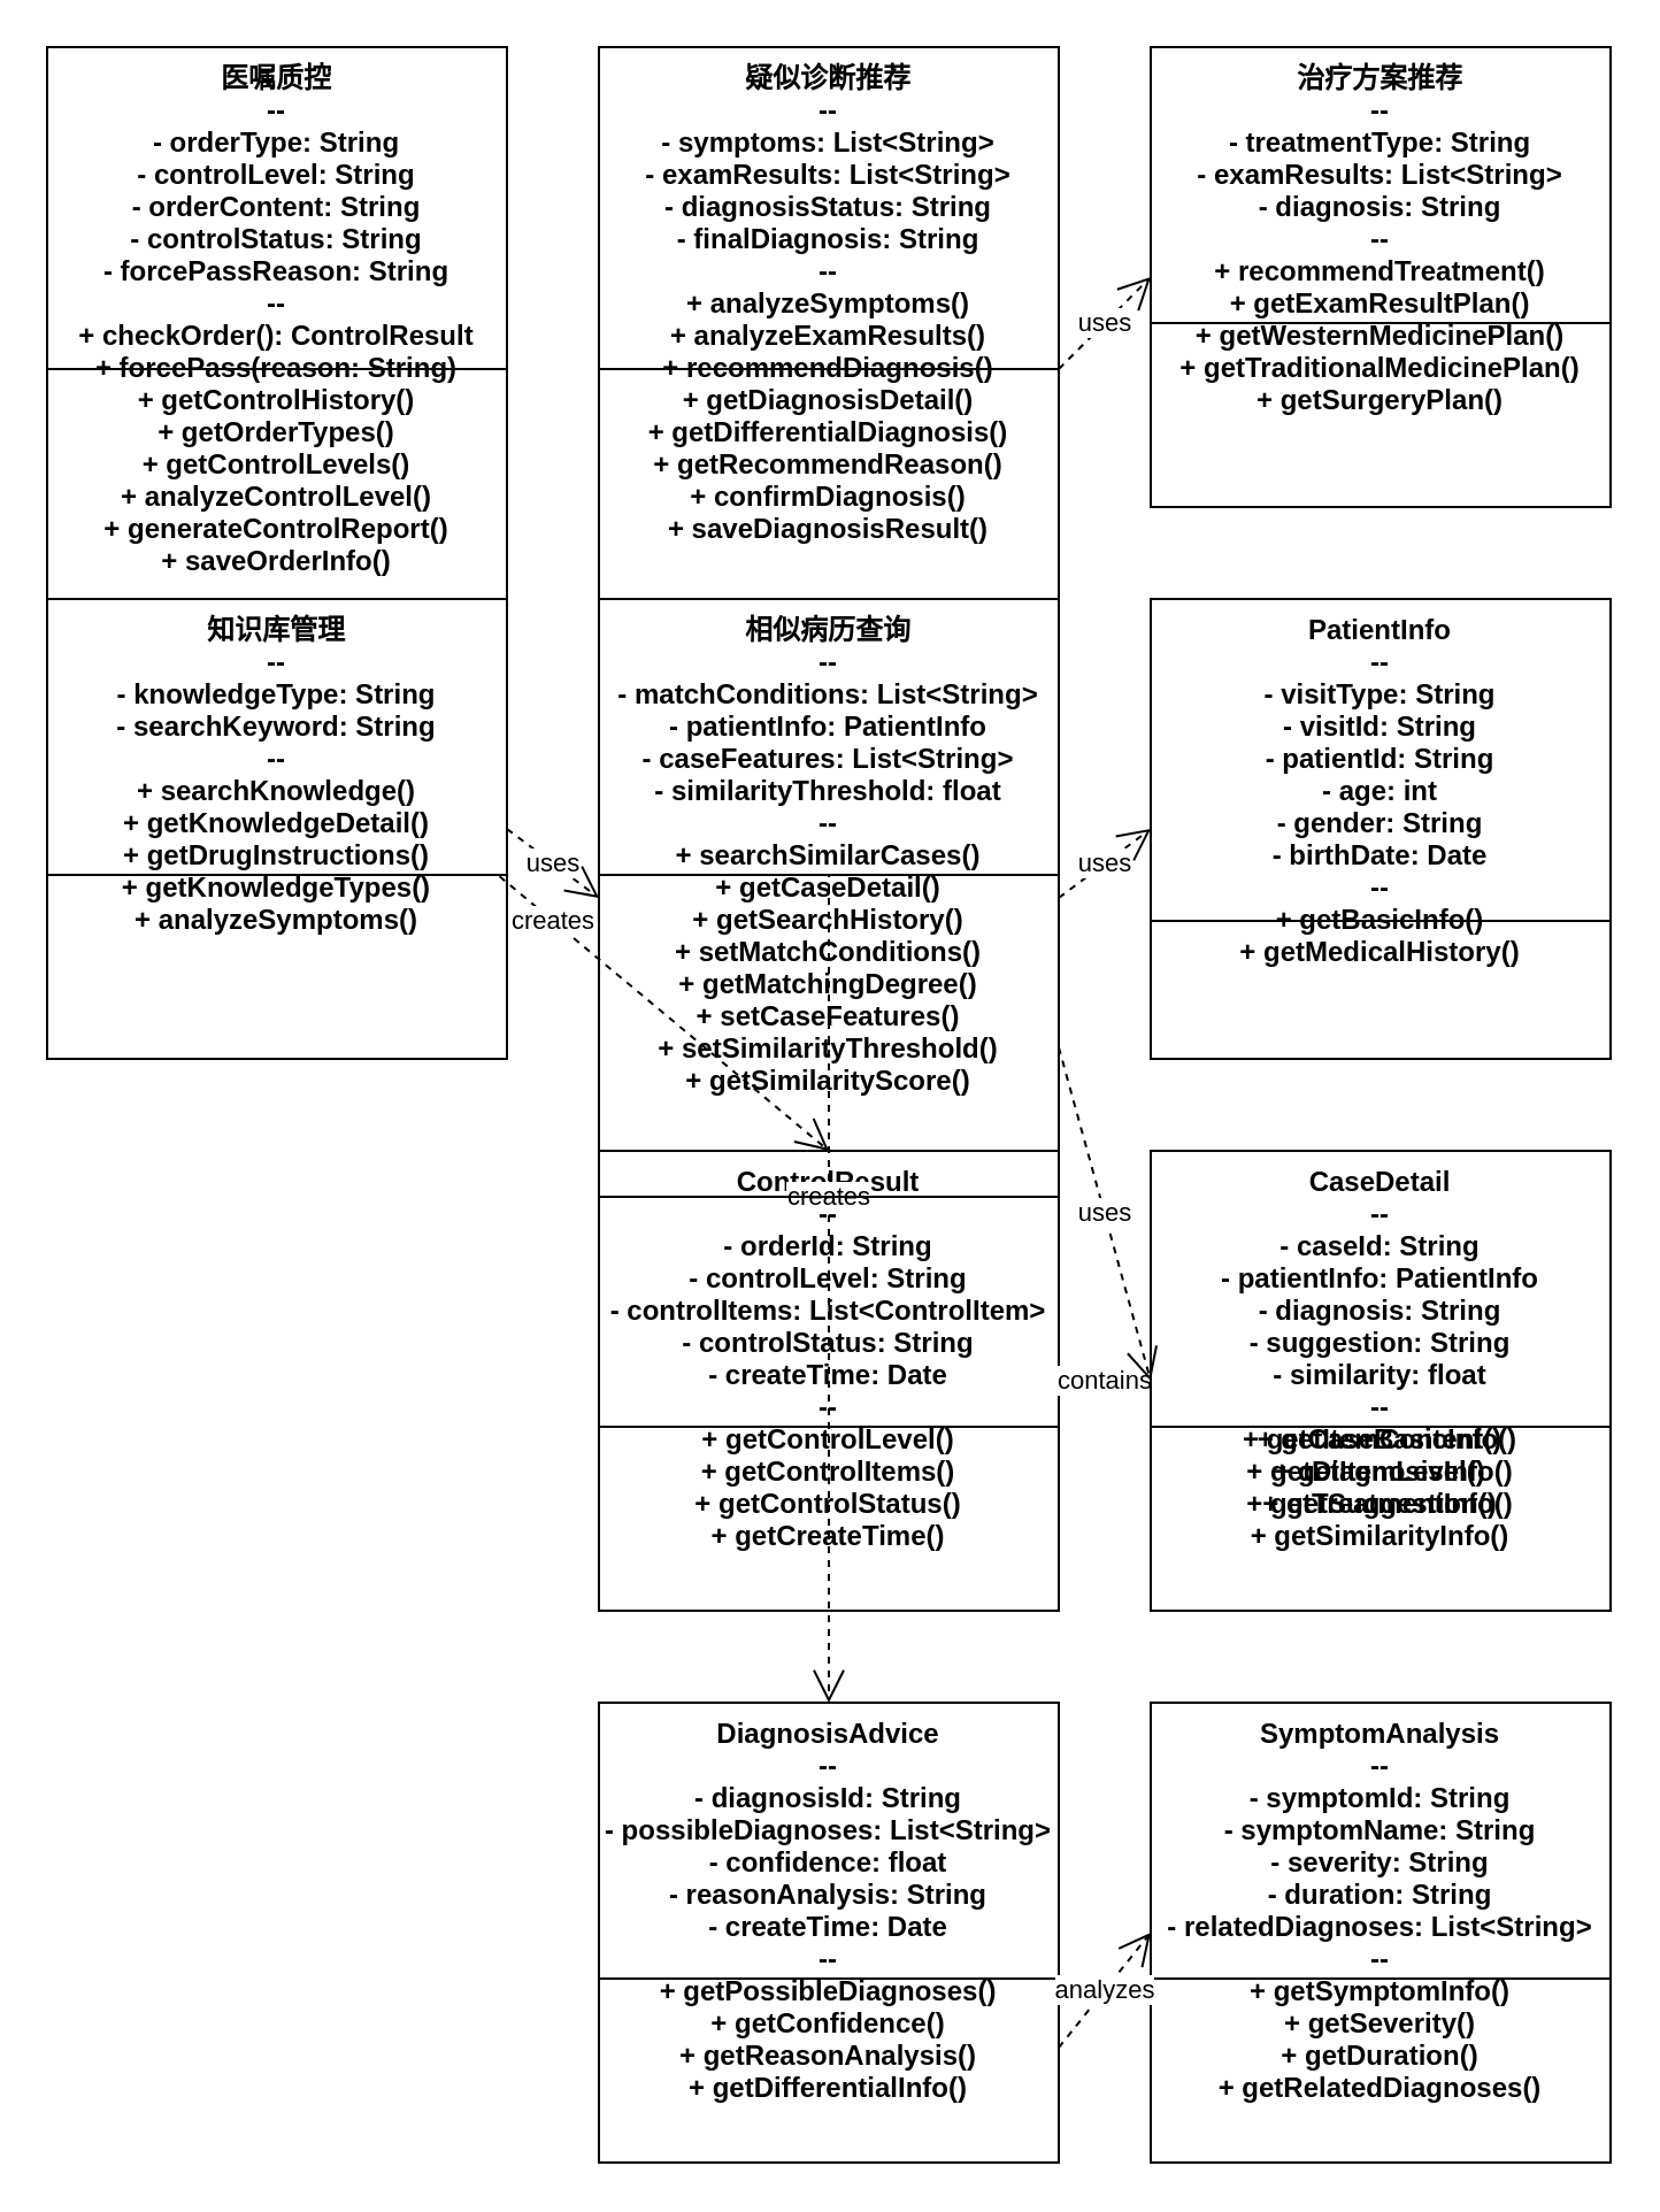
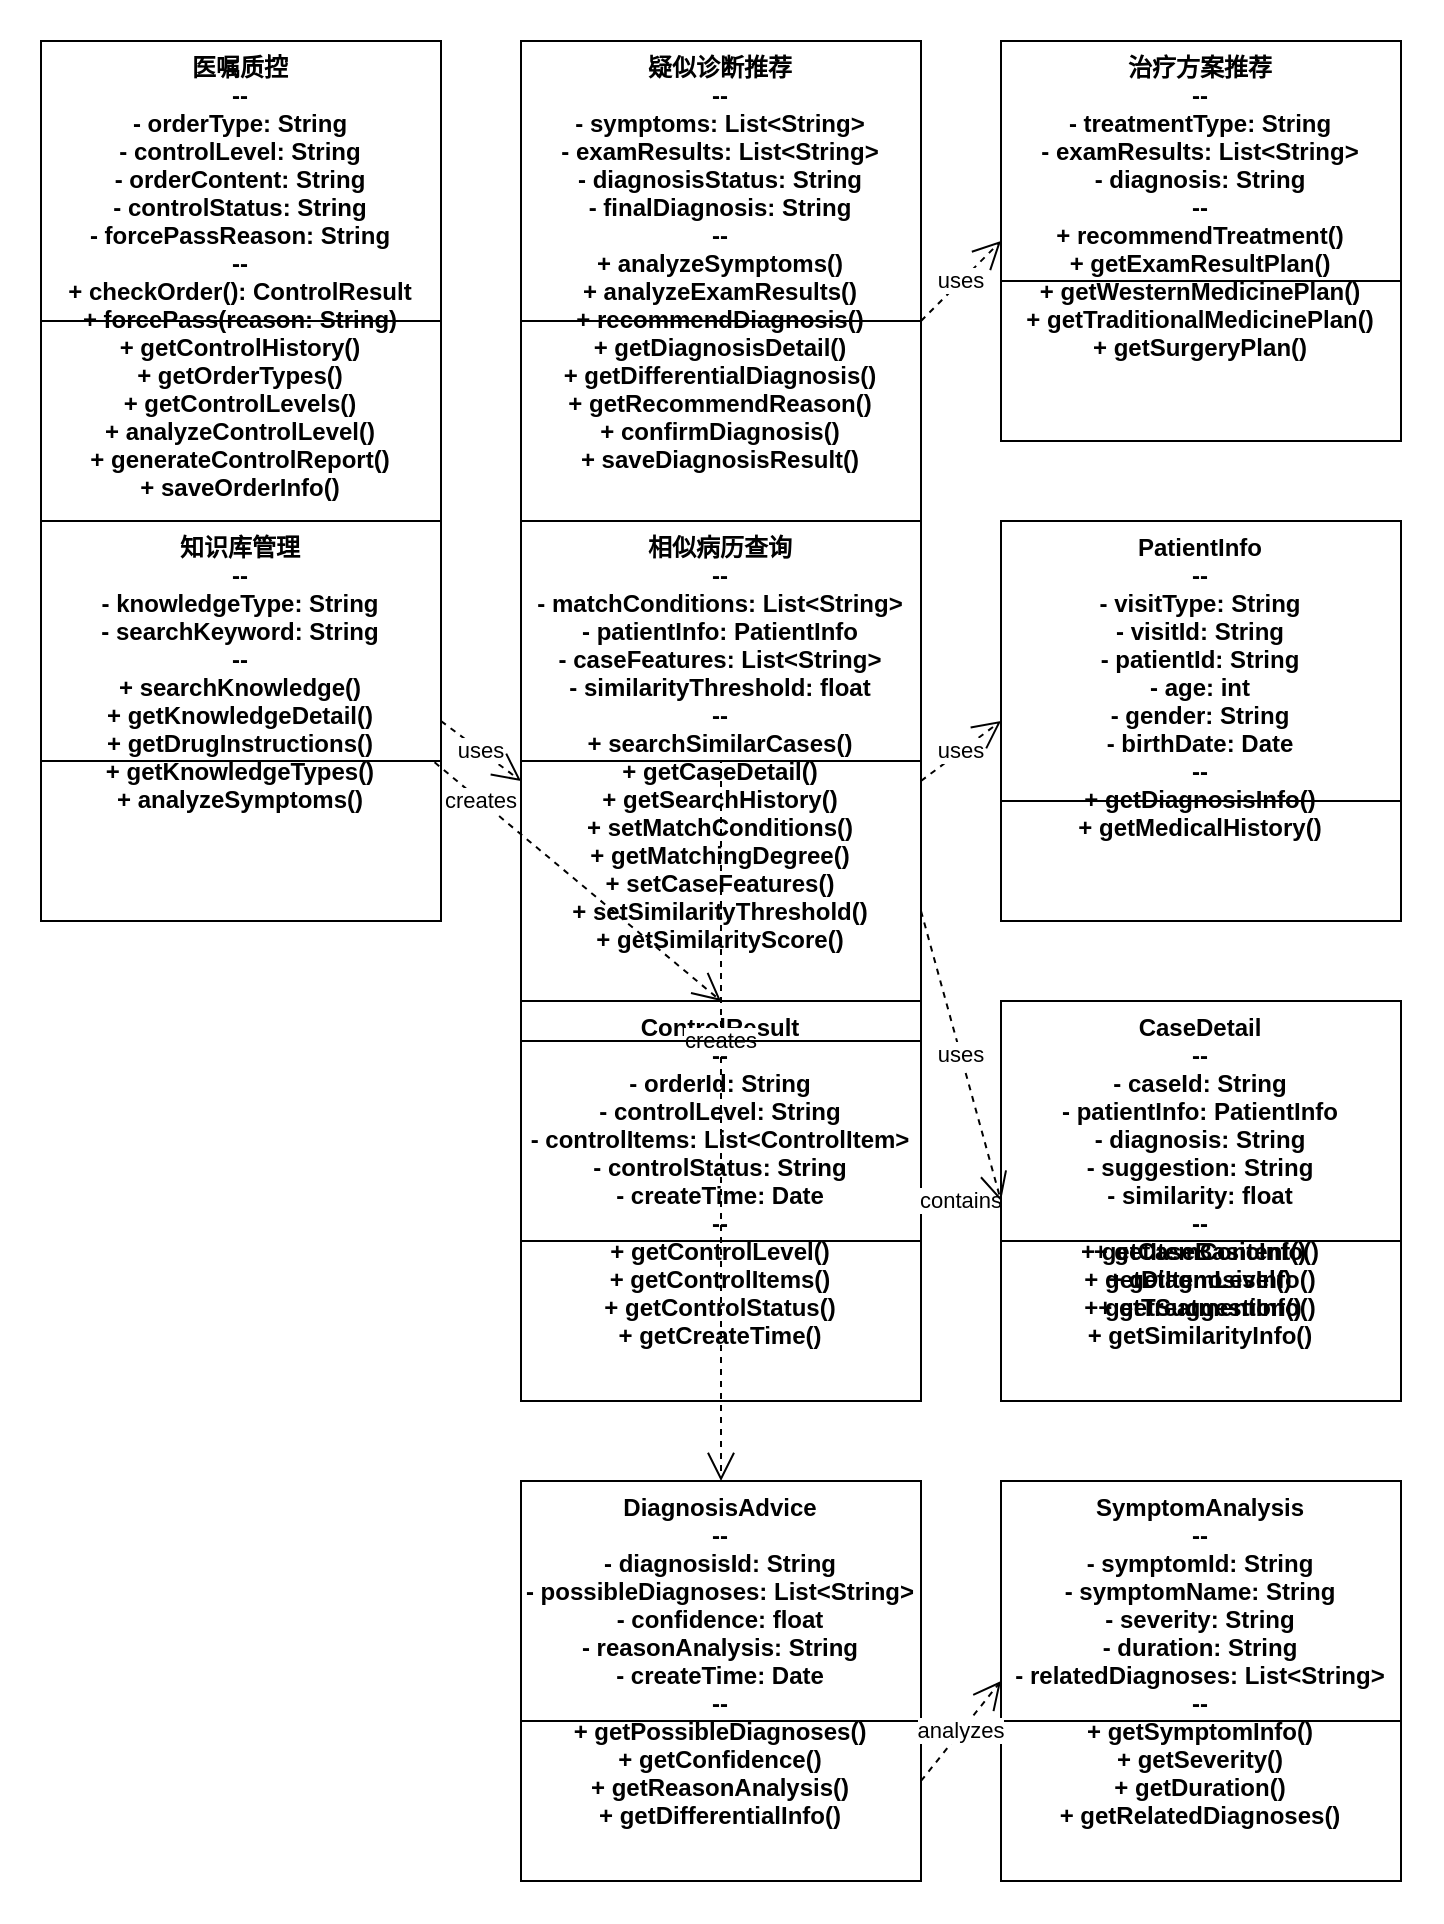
- <mxCell id="17" value="PatientInfo&#10;--&#10;- visitType: String&#10;- visitId: String&#10;- patientId: String&#10;- age: int&#10;- gender: String&#10;- birthDate: Date&#10;--&#10;+ getBasicInfo()&#10;+ getMedicalHistory()" style="swimlane;fontStyle=1;align=center;verticalAlign=top;childLayout=stackLayout;horizontal=1;startSize=140;horizontalStack=0;resizeParent=1;resizeParentMax=0;resizeLast=0;collapsible=1;marginBottom=0;" vertex="1" parent="1"><mxGeometry x="500" y="260" width="200" height="200" as="geometry" /></mxCell>
+ <mxCell id="17" value="PatientInfo&#10;--&#10;- visitType: String&#10;- visitId: String&#10;- patientId: String&#10;- age: int&#10;- gender: String&#10;- birthDate: Date&#10;--&#10;+ getDiagnosisInfo()&#10;+ getMedicalHistory()" style="swimlane;fontStyle=1;align=center;verticalAlign=top;childLayout=stackLayout;horizontal=1;startSize=140;horizontalStack=0;resizeParent=1;resizeParentMax=0;resizeLast=0;collapsible=1;marginBottom=0;" vertex="1" parent="1"><mxGeometry x="500" y="260" width="200" height="200" as="geometry" /></mxCell>
